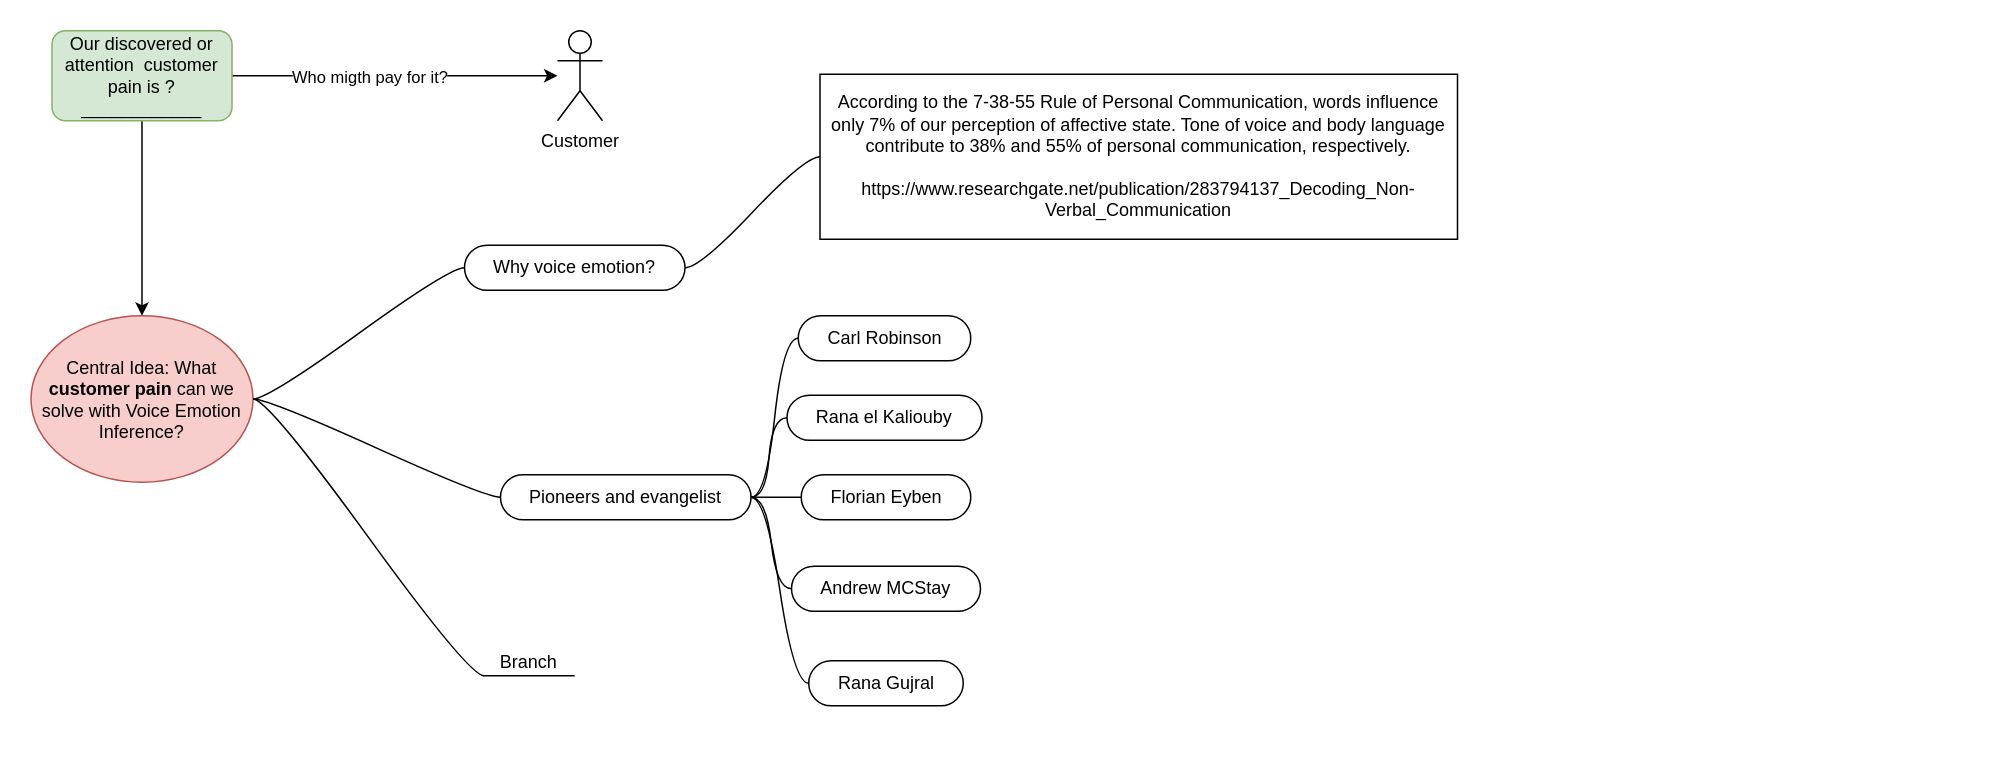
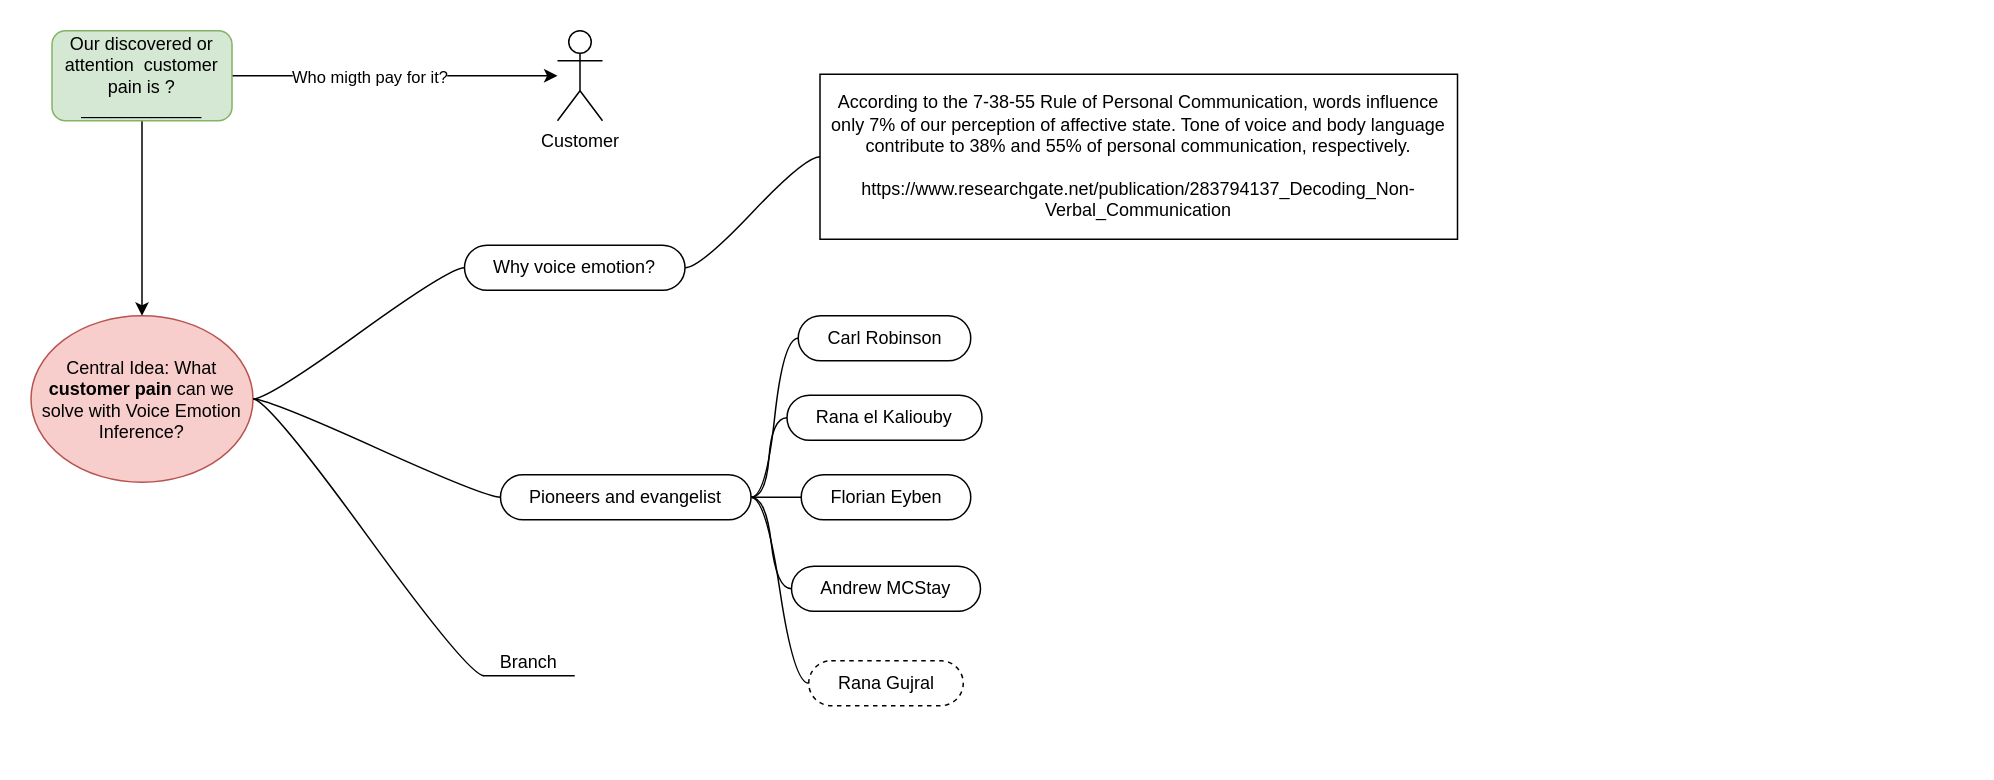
- <mxCell id="21" value="Rana Gujral" style="whiteSpace=wrap;html=1;rounded=1;arcSize=50;align=center;verticalAlign=middle;strokeWidth=1;autosize=1;spacing=4;treeFolding=1;treeMoving=1;newEdgeStyle={&quot;edgeStyle&quot;:&quot;entityRelationEdgeStyle&quot;,&quot;startArrow&quot;:&quot;none&quot;,&quot;endArrow&quot;:&quot;none&quot;,&quot;segment&quot;:10,&quot;curved&quot;:1,&quot;sourcePerimeterSpacing&quot;:0,&quot;targetPerimeterSpacing&quot;:0};strokeColor=default;fillColor=default;" vertex="1" parent="2"><mxGeometry x="504.5" y="276" width="103" height="30" as="geometry" /></mxCell>
+ <mxCell id="21" value="Rana Gujral" style="whiteSpace=wrap;html=1;rounded=1;arcSize=50;align=center;verticalAlign=middle;strokeWidth=1;autosize=1;spacing=4;treeFolding=1;treeMoving=1;newEdgeStyle={&quot;edgeStyle&quot;:&quot;entityRelationEdgeStyle&quot;,&quot;startArrow&quot;:&quot;none&quot;,&quot;endArrow&quot;:&quot;none&quot;,&quot;segment&quot;:10,&quot;curved&quot;:1,&quot;sourcePerimeterSpacing&quot;:0,&quot;targetPerimeterSpacing&quot;:0};strokeColor=default;fillColor=default;dashed=1;" vertex="1" parent="2"><mxGeometry x="504.5" y="276" width="103" height="30" as="geometry" /></mxCell>
